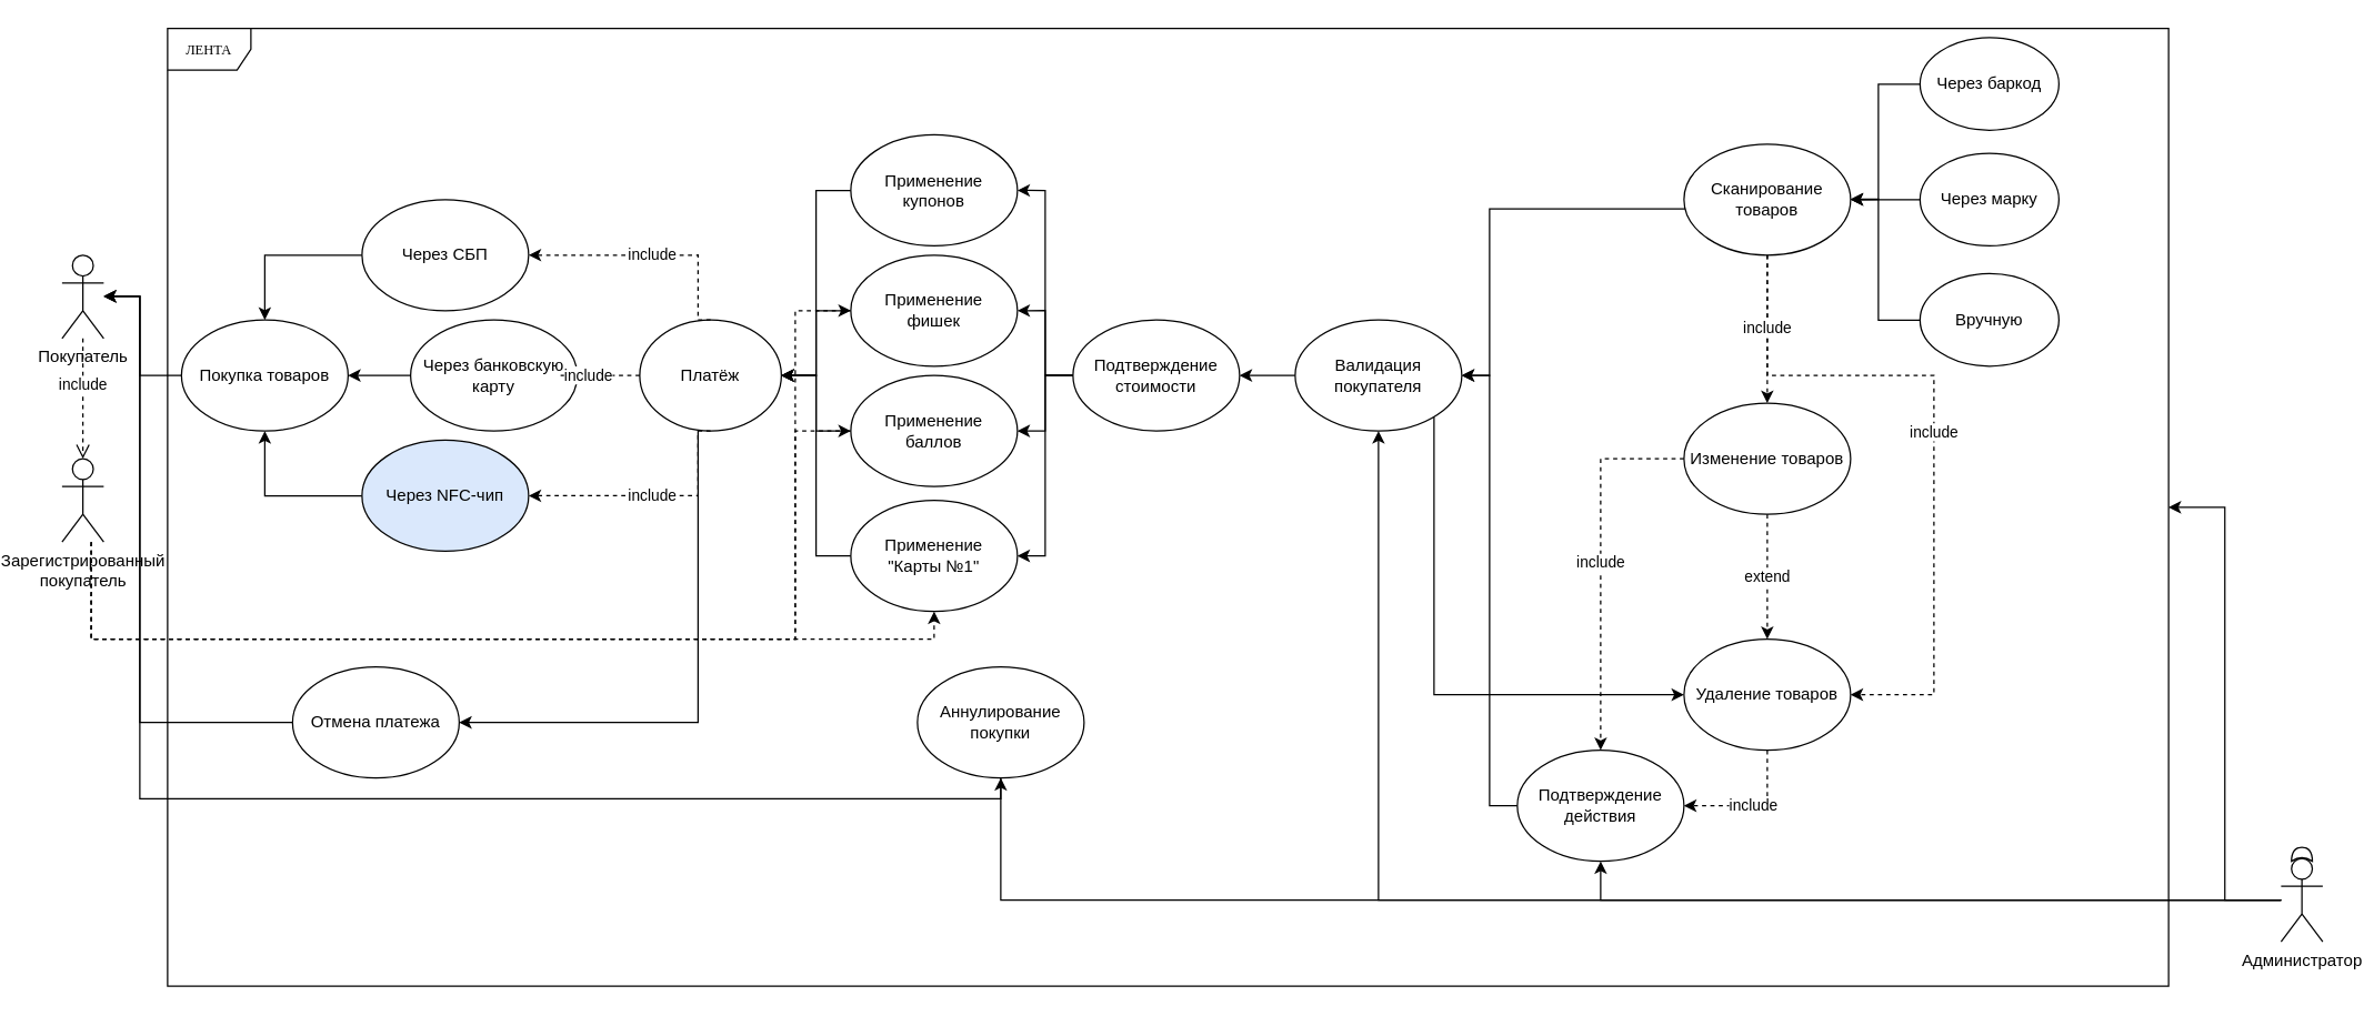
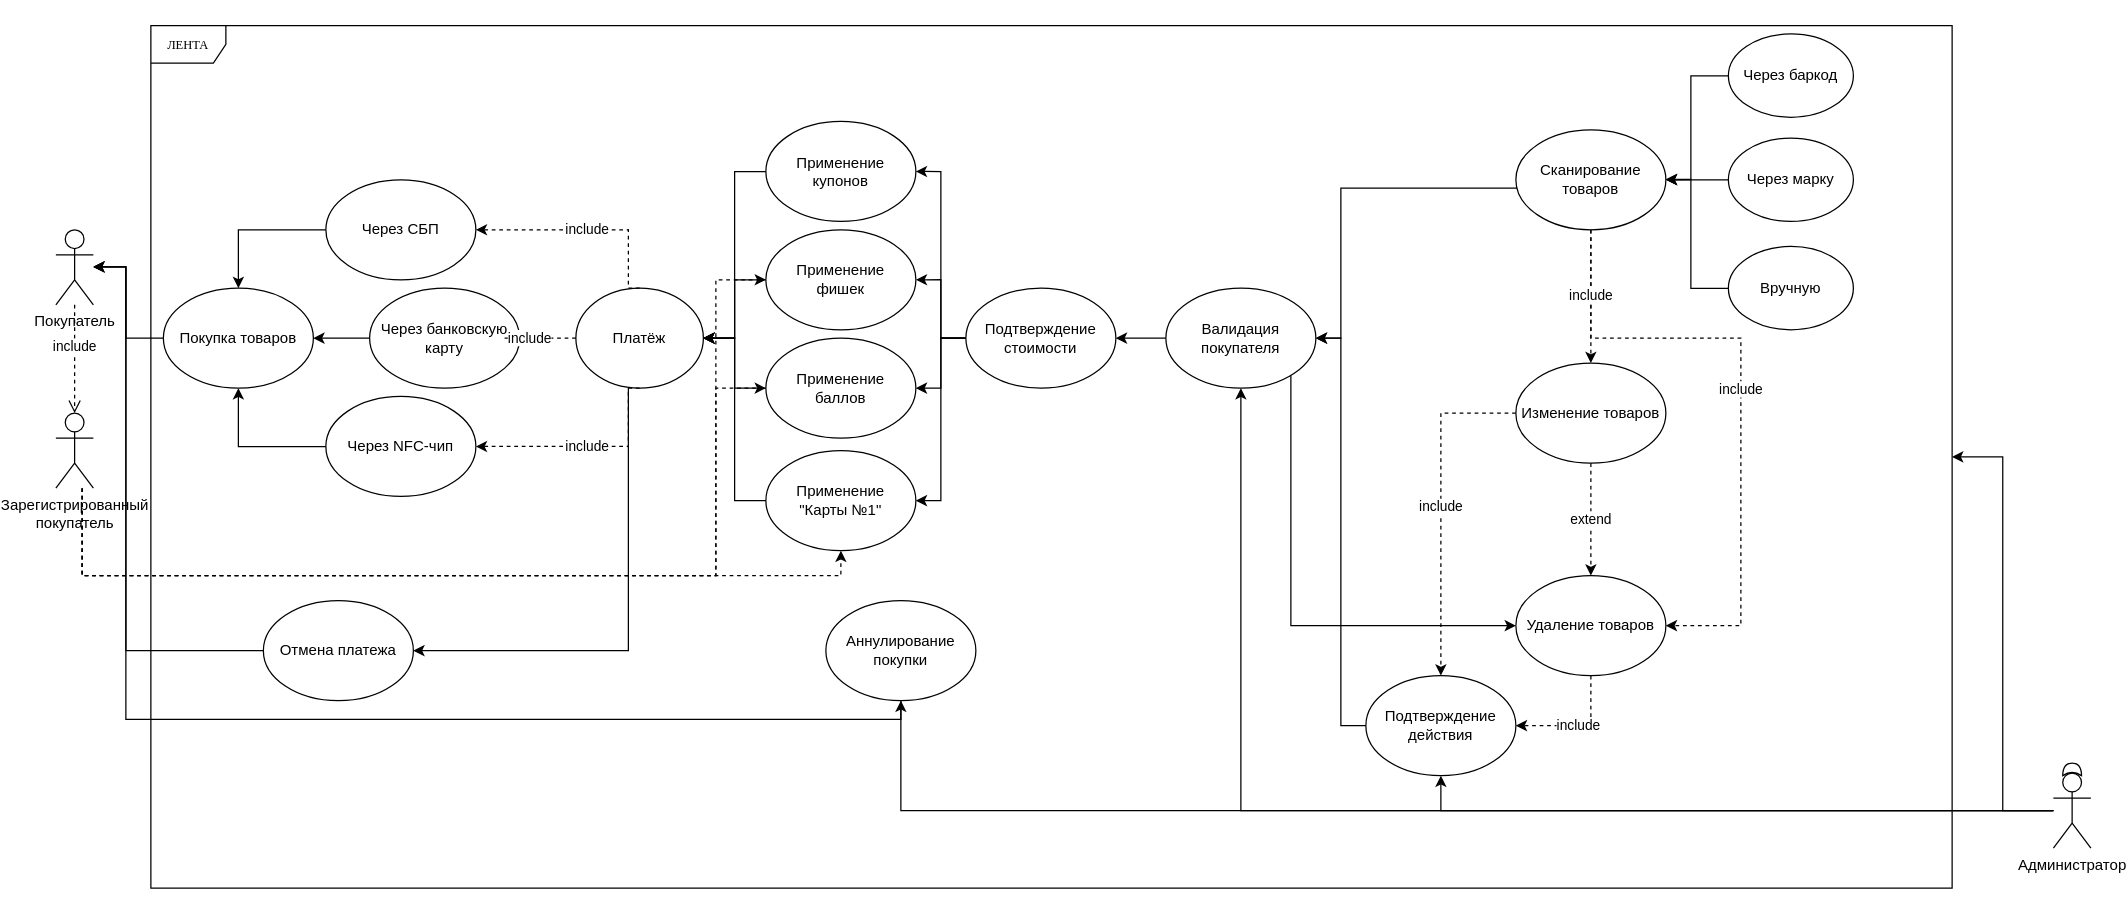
- <mxCell id="55" value="Через NFC-чип" style="ellipse;whiteSpace=wrap;html=1;fillColor=#dae8fc;" vertex="1" parent="1"><mxGeometry x="236" y="316.67" width="120" height="80" as="geometry" /></mxCell>
+ <mxCell id="55" value="Через NFC-чип" style="ellipse;whiteSpace=wrap;html=1;" vertex="1" parent="1"><mxGeometry x="236" y="316.67" width="120" height="80" as="geometry" /></mxCell>
